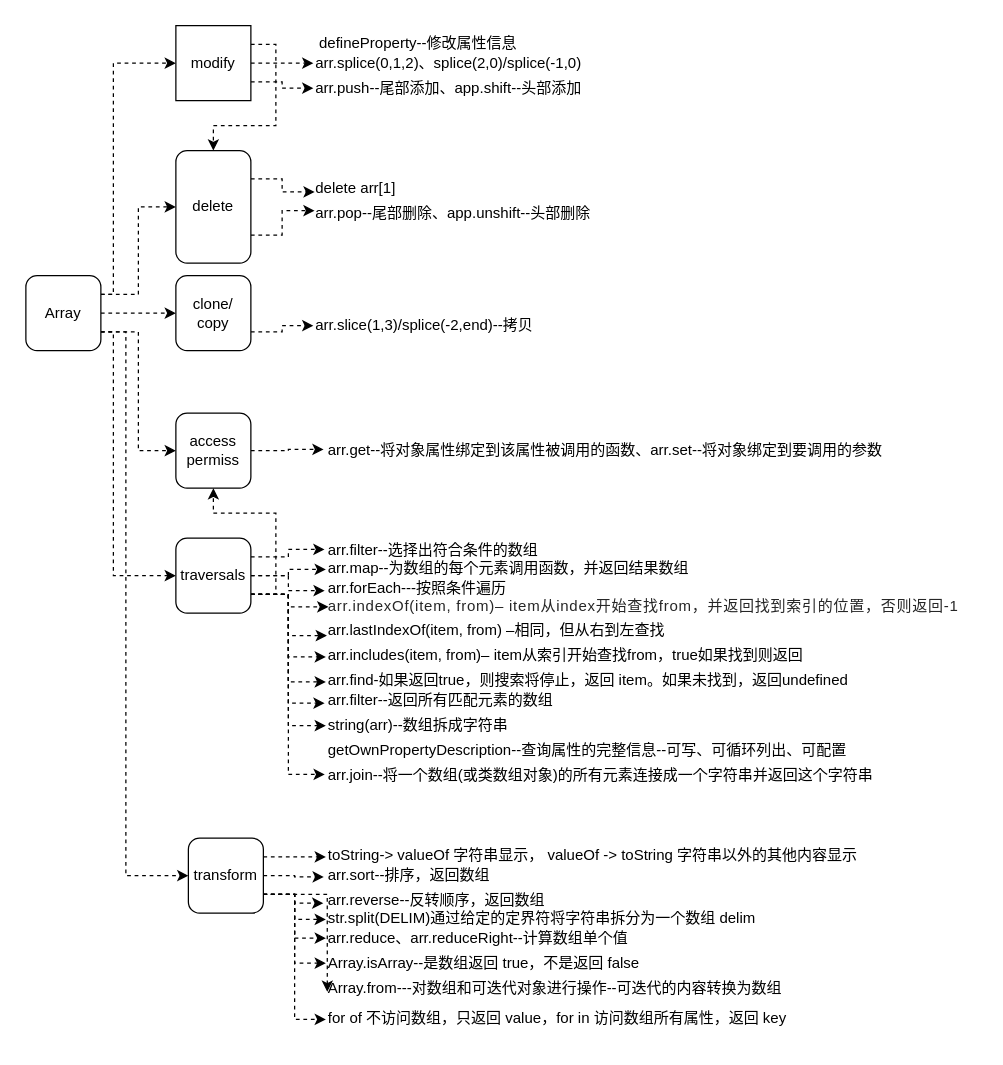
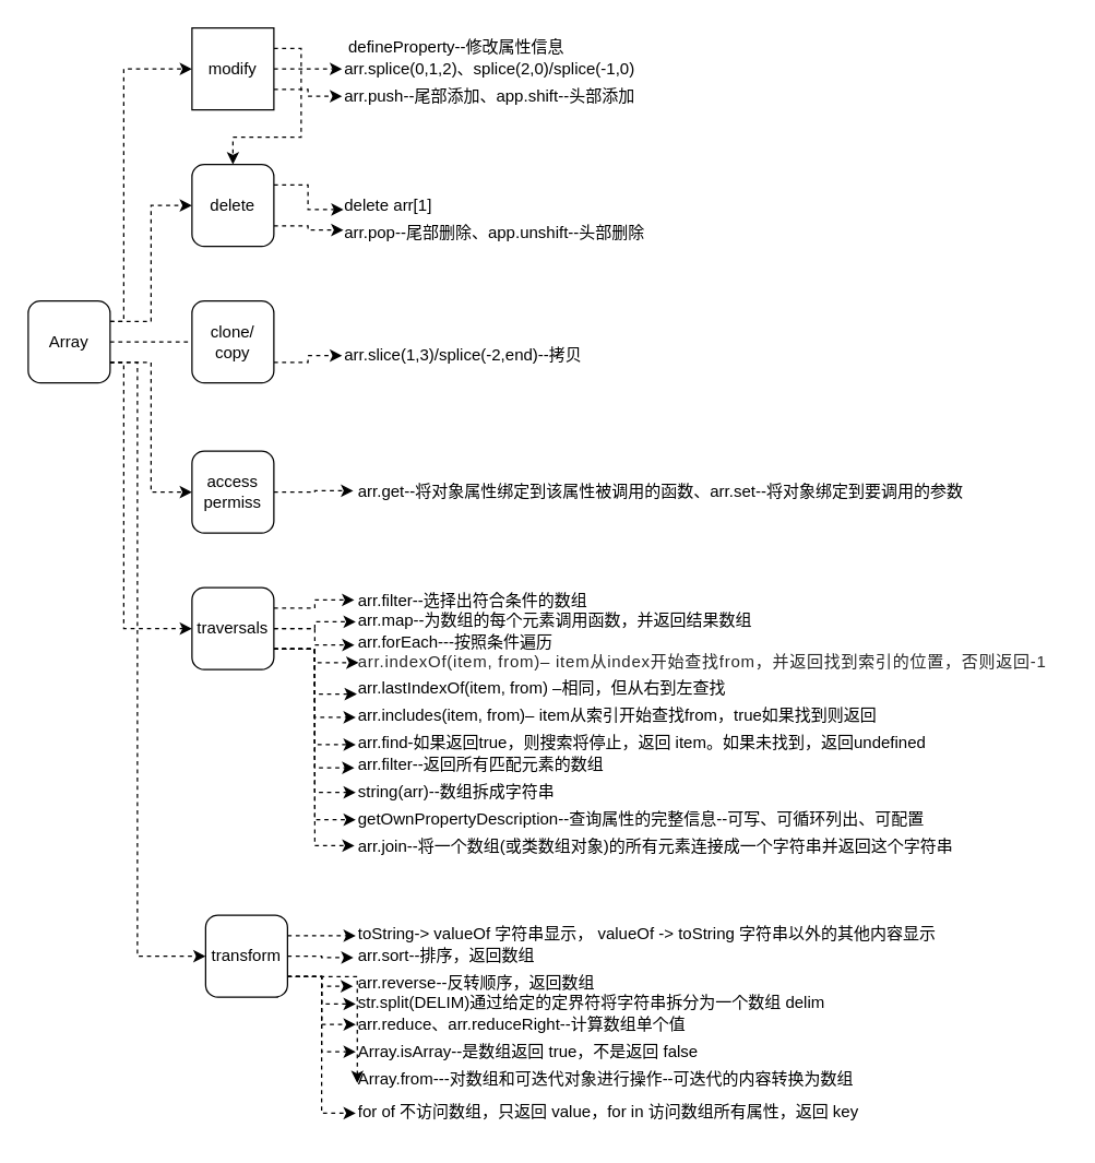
- <mxCell id="17" value="delete" style="rounded=1;whiteSpace=wrap;html=1;" parent="1" vertex="1"><mxGeometry x="140" y="120" width="60" height="90" as="geometry" /></mxCell>
+ <mxCell id="17" value="delete" style="rounded=1;whiteSpace=wrap;html=1;" parent="1" vertex="1"><mxGeometry x="140" y="120" width="60" height="60" as="geometry" /></mxCell>
- <mxCell id="4" style="edgeStyle=orthogonalEdgeStyle;rounded=0;orthogonalLoop=1;jettySize=auto;html=1;exitX=1;exitY=0.5;exitDx=0;exitDy=0;entryX=0;entryY=0.5;entryDx=0;entryDy=0;dashed=1;" parent="1" source="8" target="14" edge="1"><mxGeometry relative="1" as="geometry" /></mxCell>
+ <mxCell id="4" style="edgeStyle=orthogonalEdgeStyle;rounded=0;orthogonalLoop=1;jettySize=auto;html=1;exitX=1;exitY=0.5;exitDx=0;exitDy=0;entryX=0;entryY=0.5;entryDx=0;entryDy=0;dashed=1;endArrow=none;" parent="1" source="8" target="14" edge="1"><mxGeometry relative="1" as="geometry" /></mxCell>
- <mxCell id="32" style="edgeStyle=orthogonalEdgeStyle;rounded=0;orthogonalLoop=1;jettySize=auto;html=1;exitX=1;exitY=0.75;exitDx=0;exitDy=0;dashed=1;" parent="1" source="34" target="19" edge="1"><mxGeometry relative="1" as="geometry" /></mxCell>
+ <mxCell id="32" style="edgeStyle=orthogonalEdgeStyle;rounded=0;orthogonalLoop=1;jettySize=auto;html=1;exitX=1;exitY=0.75;exitDx=0;exitDy=0;entryX=0;entryY=0.5;entryDx=0;entryDy=0;entryPerimeter=0;dashed=1;" parent="1" source="34" target="64" edge="1"><mxGeometry relative="1" as="geometry" /></mxCell>
